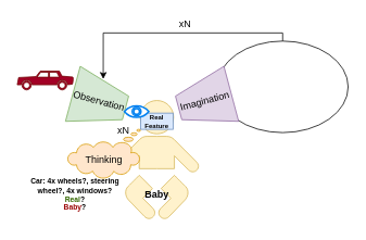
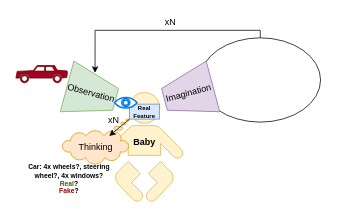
+ <mxCell id="24" value="" style="endArrow=classic;html=1;rounded=0;exitX=0;exitY=1;exitDx=0;exitDy=0;" edge="1" parent="1" source="8" target="13"><mxGeometry width="50" height="50" relative="1" as="geometry"><mxPoint x="166" y="320" as="sourcePoint" /><mxPoint x="216" y="270" as="targetPoint" /></mxGeometry></mxCell>
- <mxCell id="21" value="&lt;b&gt;Baby&lt;/b&gt;" style="text;html=1;align=center;verticalAlign=middle;whiteSpace=wrap;rounded=0;" vertex="1" parent="1"><mxGeometry x="176.88" y="229" width="30" height="19" as="geometry" /></mxCell>
+ <mxCell id="21" value="&lt;b&gt;Baby&lt;/b&gt;" style="text;html=1;align=center;verticalAlign=middle;whiteSpace=wrap;rounded=0;" vertex="1" parent="1"><mxGeometry x="176.88" y="179" width="30" height="19" as="geometry" /></mxCell>
- <mxCell id="14" value="Car: 4x wheels?, steering wheel?, 4x windows?&lt;div&gt;&lt;font color=&quot;#336600&quot;&gt;Real&lt;/font&gt;?&lt;/div&gt;&lt;div&gt;&lt;font color=&quot;#990000&quot;&gt;Baby&lt;/font&gt;?&lt;/div&gt;" style="text;html=1;align=center;verticalAlign=middle;whiteSpace=wrap;rounded=0;fontSize=9;fontStyle=1" vertex="1" parent="1"><mxGeometry x="32" y="218.5" width="119" height="40" as="geometry" /></mxCell>
+ <mxCell id="14" value="Car: 4x wheels?, steering wheel?, 4x windows?&lt;div&gt;&lt;font color=&quot;#336600&quot;&gt;Real&lt;/font&gt;?&lt;/div&gt;&lt;div&gt;&lt;font color=&quot;#990000&quot;&gt;Fake&lt;/font&gt;?&lt;/div&gt;" style="text;html=1;align=center;verticalAlign=middle;whiteSpace=wrap;rounded=0;fontSize=9;fontStyle=1" vertex="1" parent="1"><mxGeometry x="32" y="218.5" width="119" height="40" as="geometry" /></mxCell>
